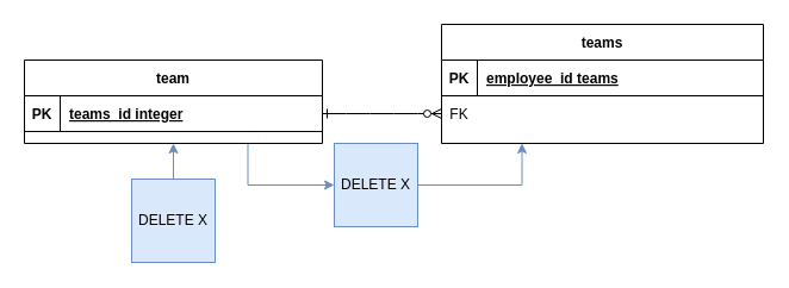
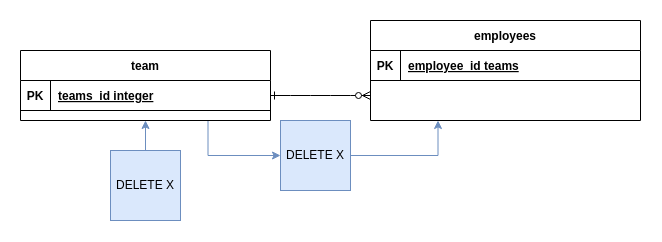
- <mxCell id="3" value="teams" style="shape=table;startSize=30;container=1;collapsible=1;childLayout=tableLayout;fixedRows=1;rowLines=0;fontStyle=1;align=center;resizeLast=1;" parent="1" vertex="1"><mxGeometry x="370" y="20" width="270" height="100" as="geometry" /></mxCell>
+ <mxCell id="3" value="employees" style="shape=table;startSize=30;container=1;collapsible=1;childLayout=tableLayout;fixedRows=1;rowLines=0;fontStyle=1;align=center;resizeLast=1;" parent="1" vertex="1"><mxGeometry x="370" y="20" width="270" height="100" as="geometry" /></mxCell>
- <mxCell id="8" value="FK" style="shape=partialRectangle;overflow=hidden;connectable=0;fillColor=none;top=0;left=0;bottom=0;right=0;" parent="7" vertex="1"><mxGeometry width="30" height="30" as="geometry"><mxRectangle width="30" height="30" as="alternateBounds" /></mxGeometry></mxCell>
